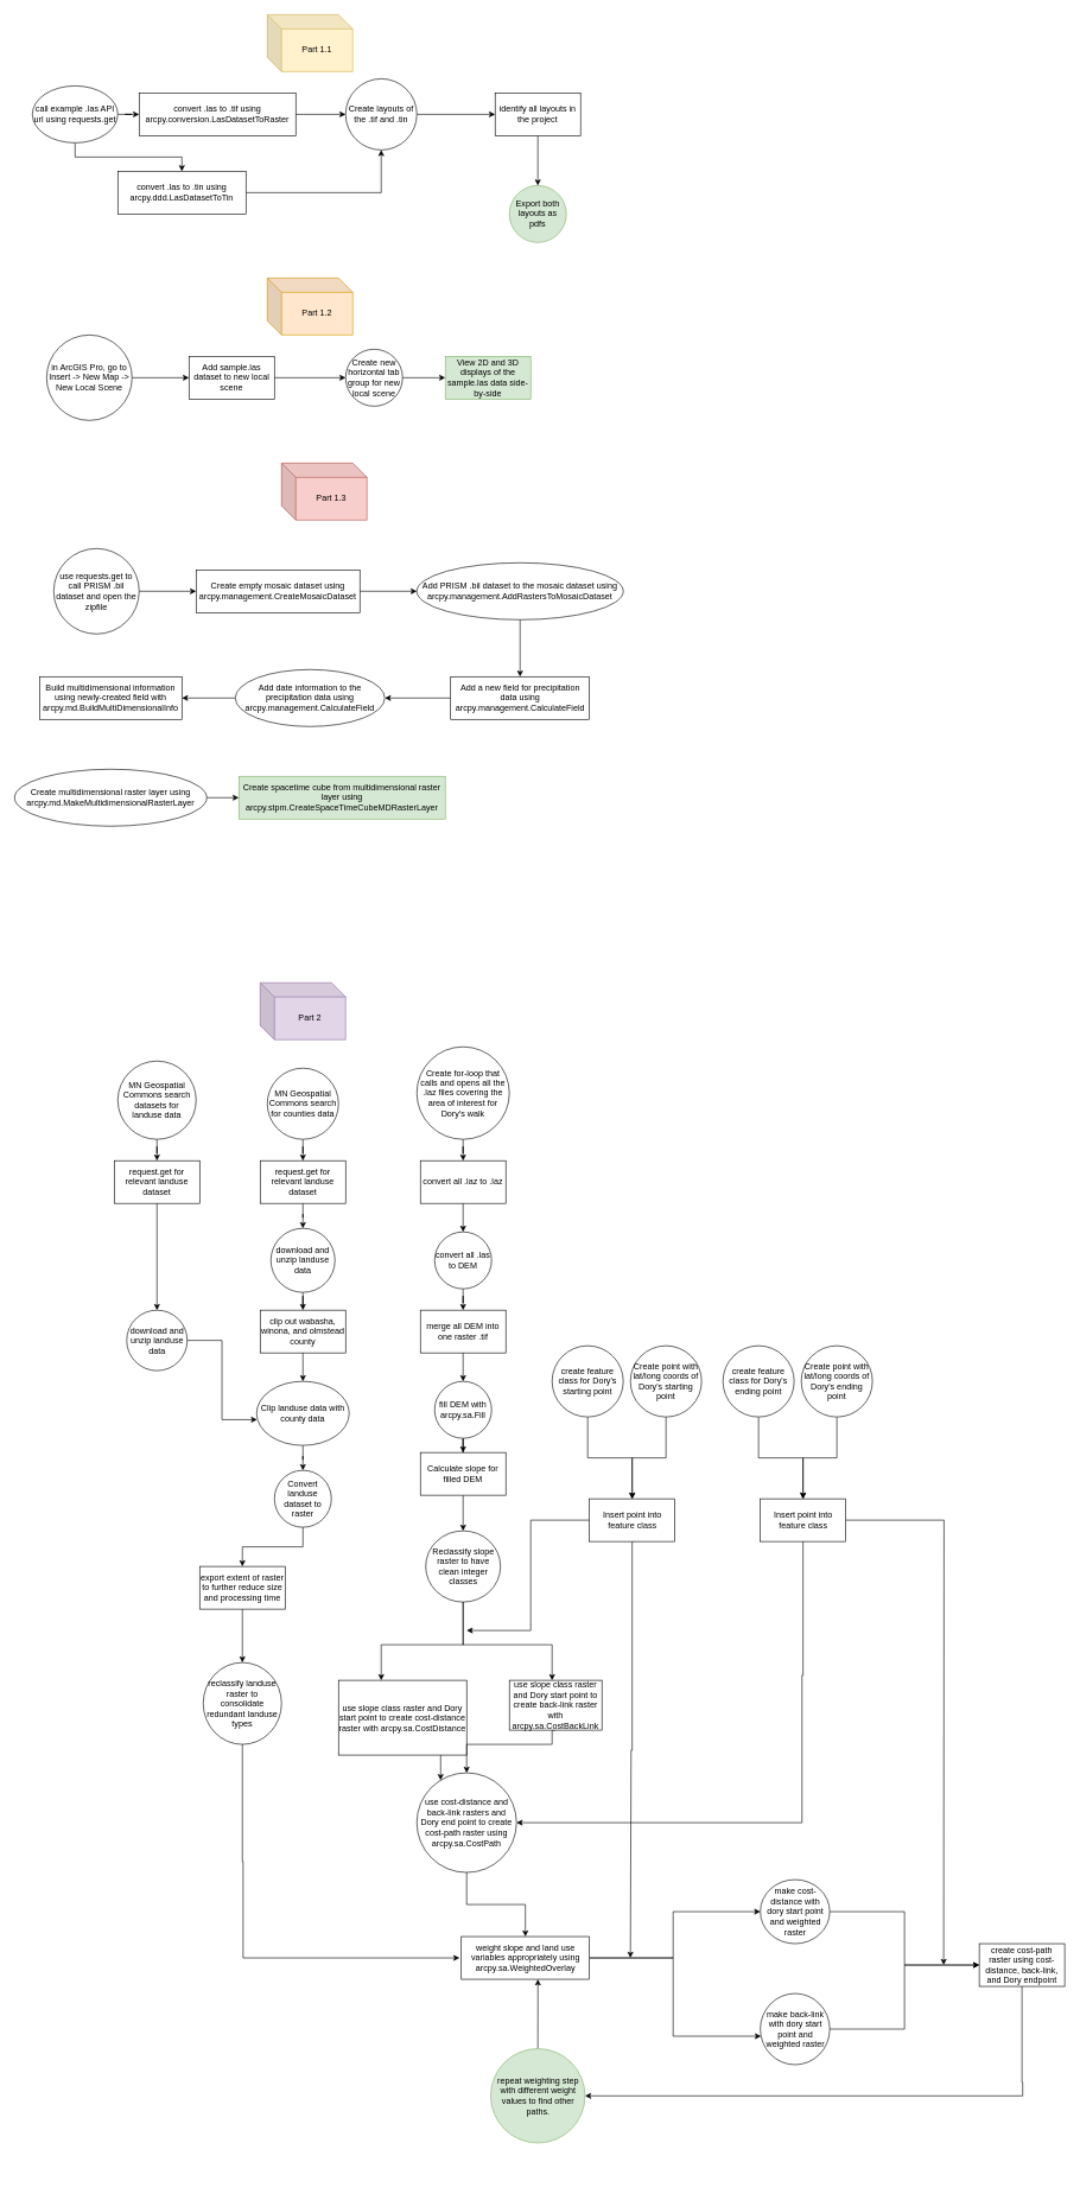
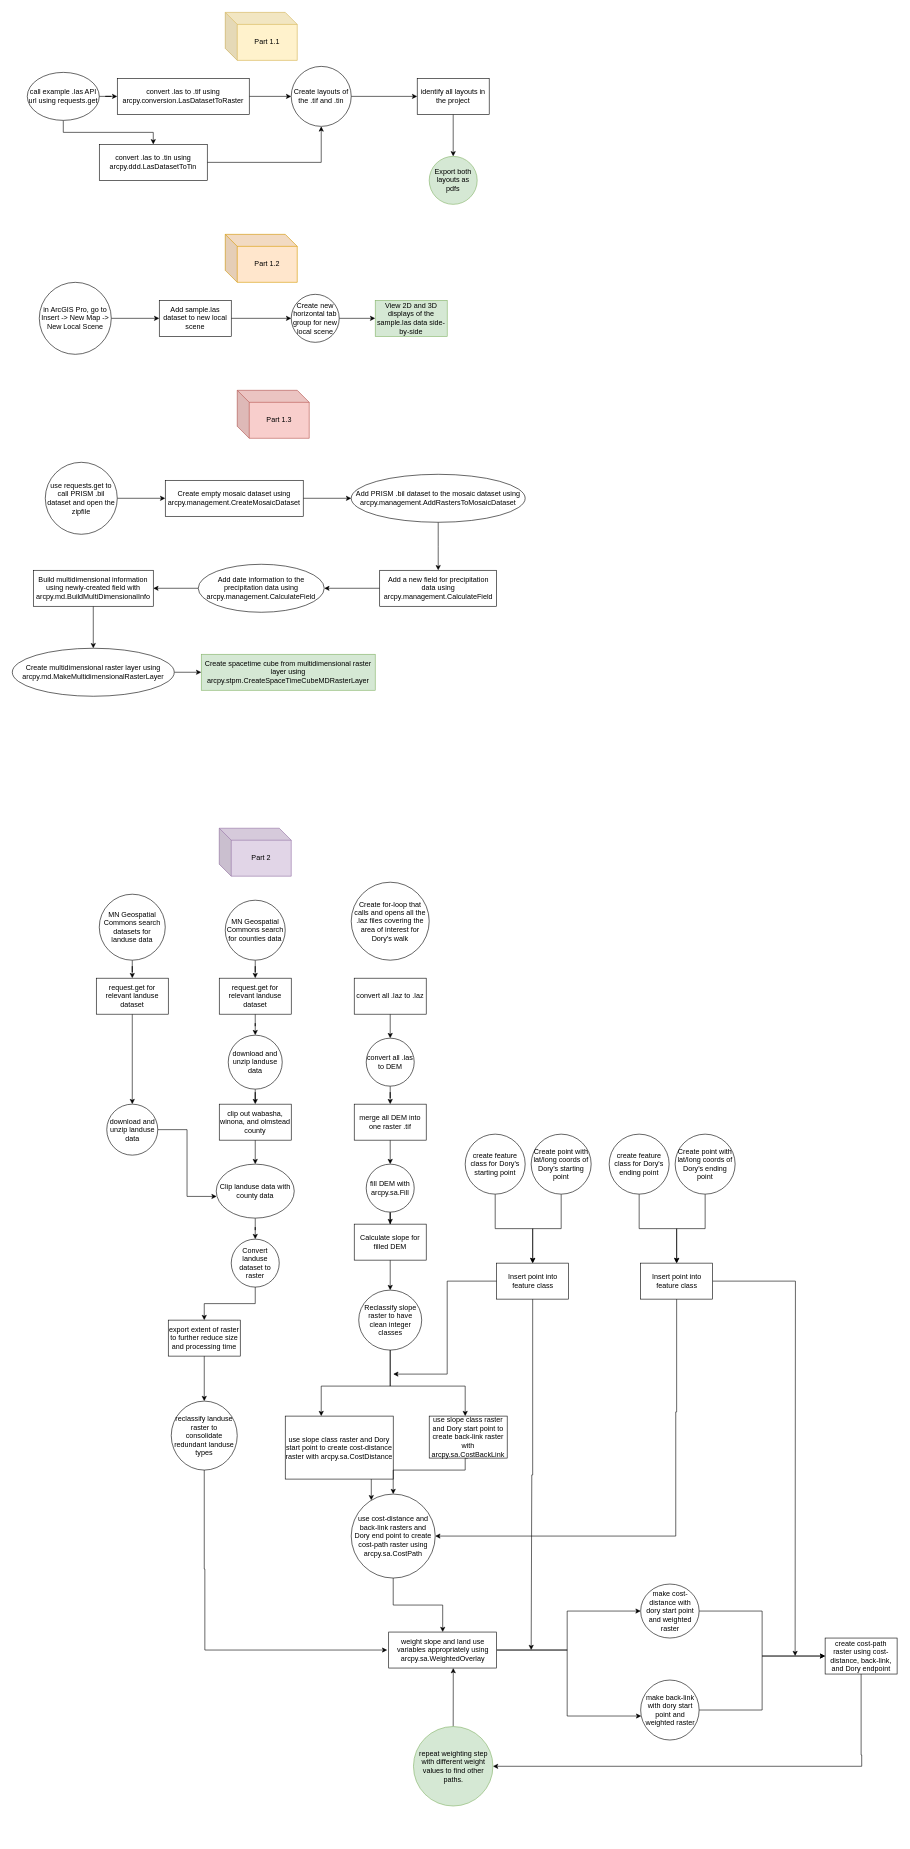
+ <mxCell id="34" value="" style="edgeStyle=orthogonalEdgeStyle;rounded=0;orthogonalLoop=1;jettySize=auto;html=1;" edge="1" parent="1" source="35" target="37"><mxGeometry relative="1" as="geometry" /></mxCell>
- <mxCell id="56" value="" style="edgeStyle=orthogonalEdgeStyle;rounded=0;orthogonalLoop=1;jettySize=auto;html=1;" edge="1" parent="1" source="57" target="59"><mxGeometry relative="1" as="geometry" /></mxCell>
